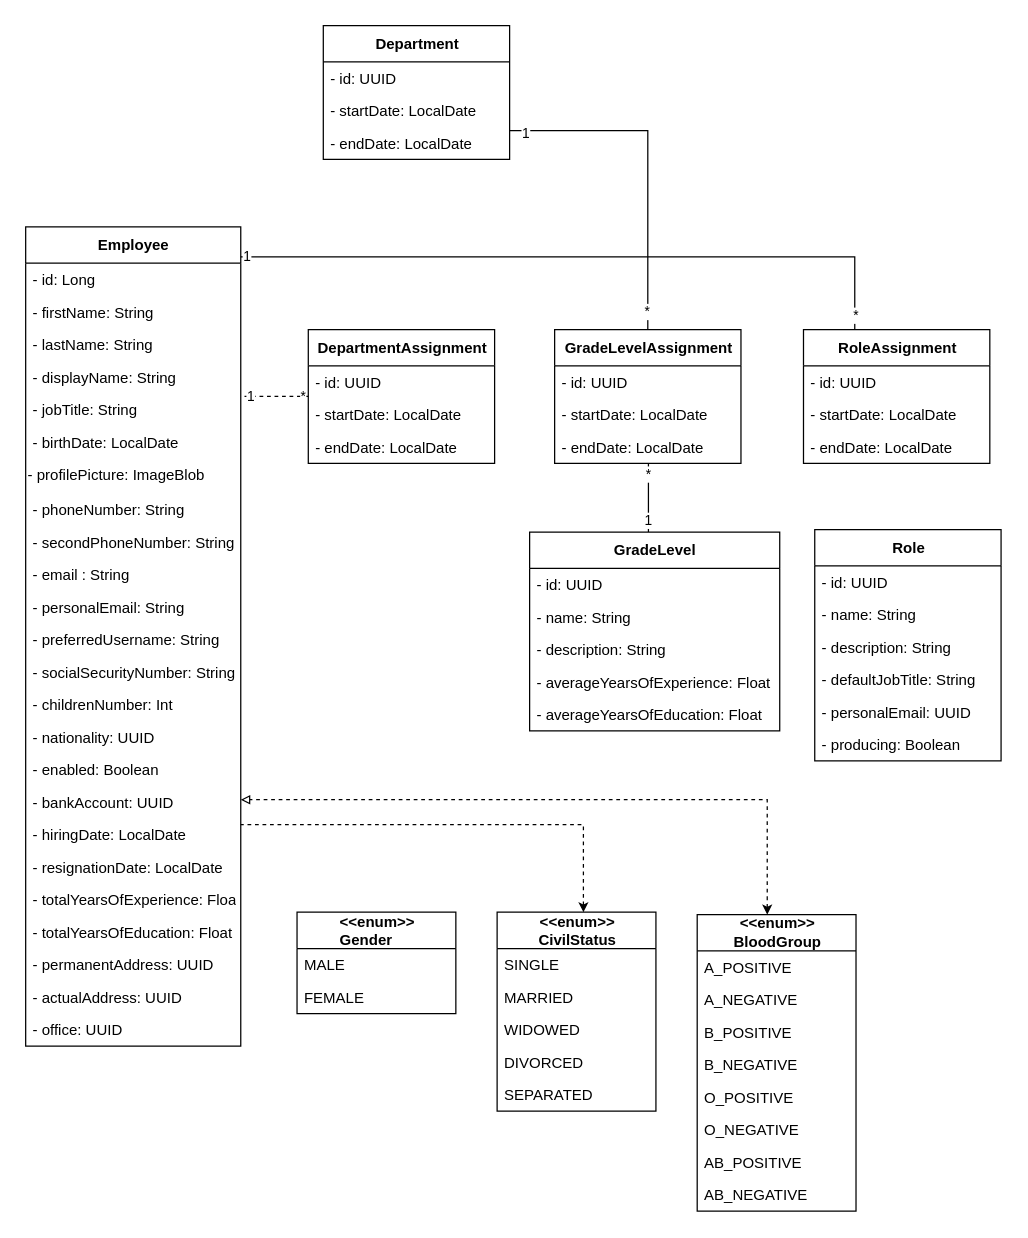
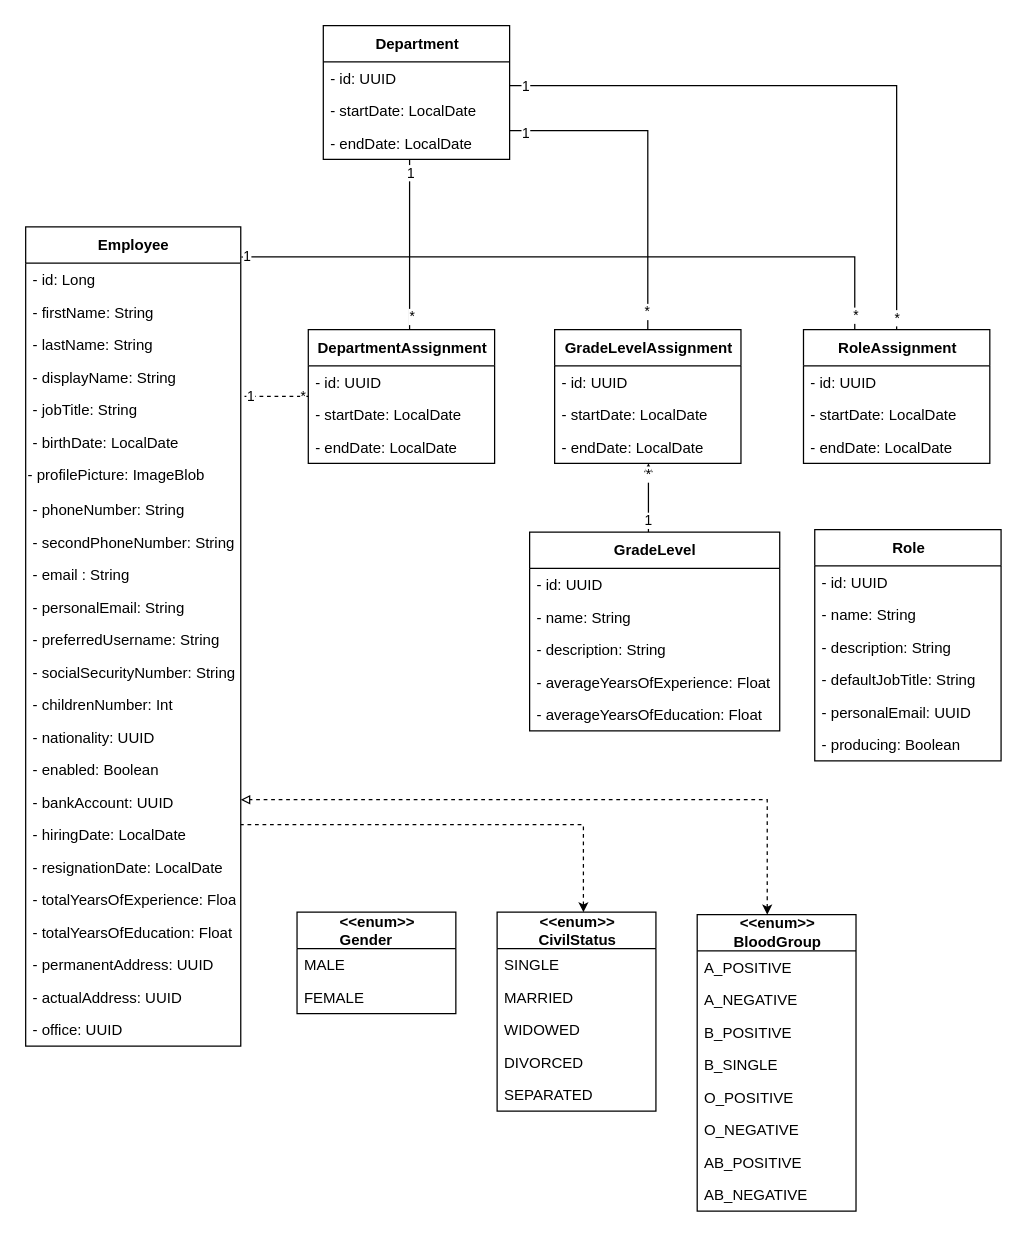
+ <mxCell id="57" style="edgeStyle=orthogonalEdgeStyle;rounded=0;orthogonalLoop=1;jettySize=auto;html=1;endArrow=none;endFill=0;startSize=5;endSize=5;" edge="1" parent="1" source="63" target="37"><mxGeometry relative="1" as="geometry"><mxPoint x="717" y="275" as="sourcePoint" /><Array as="points"><mxPoint x="717" y="68" /></Array></mxGeometry></mxCell>
+ <mxCell id="58" value="*" style="edgeLabel;html=1;align=center;verticalAlign=middle;resizable=0;points=[];" vertex="1" connectable="0" parent="57"><mxGeometry x="-0.96" relative="1" as="geometry"><mxPoint as="offset" /></mxGeometry></mxCell>
+ <mxCell id="59" value="1" style="edgeLabel;html=1;align=center;verticalAlign=middle;resizable=0;points=[];" vertex="1" connectable="0" parent="57"><mxGeometry x="0.951" relative="1" as="geometry"><mxPoint as="offset" /></mxGeometry></mxCell>
+ <mxCell id="30" style="edgeStyle=orthogonalEdgeStyle;rounded=0;orthogonalLoop=1;jettySize=auto;html=1;endArrow=none;endFill=0;startSize=5;endSize=5;" edge="1" parent="1" source="33" target="37"><mxGeometry relative="1" as="geometry"><Array as="points"><mxPoint x="327" y="159" /><mxPoint x="327" y="159" /></Array></mxGeometry></mxCell>
+ <mxCell id="31" value="*" style="edgeLabel;html=1;align=center;verticalAlign=middle;resizable=0;points=[];" vertex="1" connectable="0" parent="30"><mxGeometry x="-0.839" y="-1" relative="1" as="geometry"><mxPoint as="offset" /></mxGeometry></mxCell>
+ <mxCell id="32" value="1" style="edgeLabel;html=1;align=center;verticalAlign=middle;resizable=0;points=[];" vertex="1" connectable="0" parent="30"><mxGeometry x="0.861" y="-1" relative="1" as="geometry"><mxPoint x="-1" y="1" as="offset" /></mxGeometry></mxCell>
- <mxCell id="60" style="edgeStyle=orthogonalEdgeStyle;rounded=0;orthogonalLoop=1;jettySize=auto;html=1;endArrow=none;endFill=0;startSize=5;endSize=5;" edge="1" parent="1" source="63" target="2"><mxGeometry relative="1" as="geometry"><Array as="points"><mxPoint x="683" y="205" /></Array></mxGeometry></mxCell>
+ <mxCell id="60" style="edgeStyle=orthogonalEdgeStyle;rounded=0;orthogonalLoop=1;jettySize=auto;html=1;endArrow=block;endFill=0;startSize=5;endSize=5;" edge="1" parent="1" source="63" target="2"><mxGeometry relative="1" as="geometry"><Array as="points"><mxPoint x="683" y="205" /></Array></mxGeometry></mxCell>
- <mxCell id="48" style="edgeStyle=orthogonalEdgeStyle;rounded=0;orthogonalLoop=1;jettySize=auto;html=1;endArrow=none;endFill=0;startSize=5;endSize=5;" edge="1" parent="1" source="51" target="44"><mxGeometry relative="1" as="geometry"><Array as="points"><mxPoint x="518" y="393" /><mxPoint x="518" y="393" /></Array></mxGeometry></mxCell>
+ <mxCell id="48" style="edgeStyle=orthogonalEdgeStyle;rounded=0;orthogonalLoop=1;jettySize=auto;html=1;endArrow=open;endFill=0;startSize=5;endSize=5;" edge="1" parent="1" source="51" target="44"><mxGeometry relative="1" as="geometry"><Array as="points"><mxPoint x="518" y="393" /><mxPoint x="518" y="393" /></Array></mxGeometry></mxCell>
- <mxCell id="89" value="B_NEGATIVE" style="text;strokeColor=none;fillColor=none;align=left;verticalAlign=top;spacingLeft=4;spacingRight=4;overflow=hidden;rotatable=0;points=[[0,0.5],[1,0.5]];portConstraint=eastwest;container=0;fontStyle=0" vertex="1" parent="85"><mxGeometry y="107" width="127" height="26" as="geometry" /></mxCell>
+ <mxCell id="89" value="B_SINGLE" style="text;strokeColor=none;fillColor=none;align=left;verticalAlign=top;spacingLeft=4;spacingRight=4;overflow=hidden;rotatable=0;points=[[0,0.5],[1,0.5]];portConstraint=eastwest;container=0;fontStyle=0" vertex="1" parent="85"><mxGeometry y="107" width="127" height="26" as="geometry" /></mxCell>
